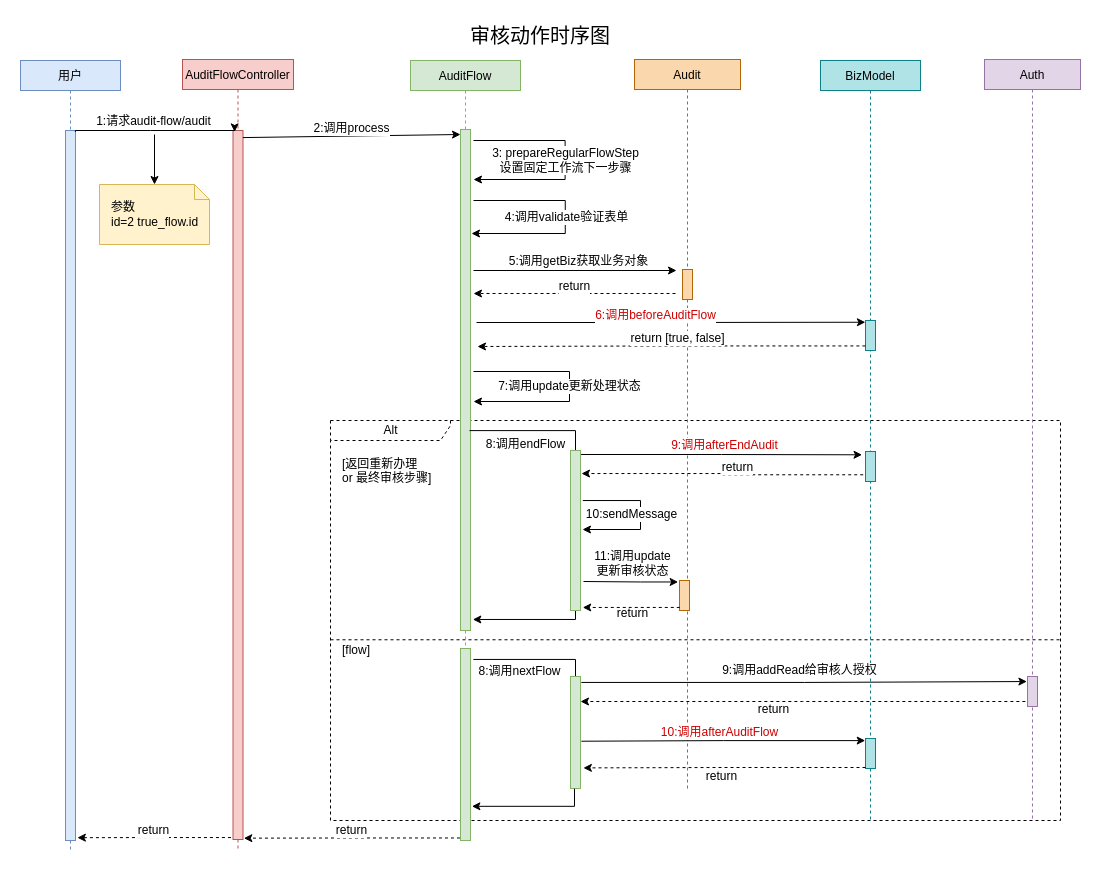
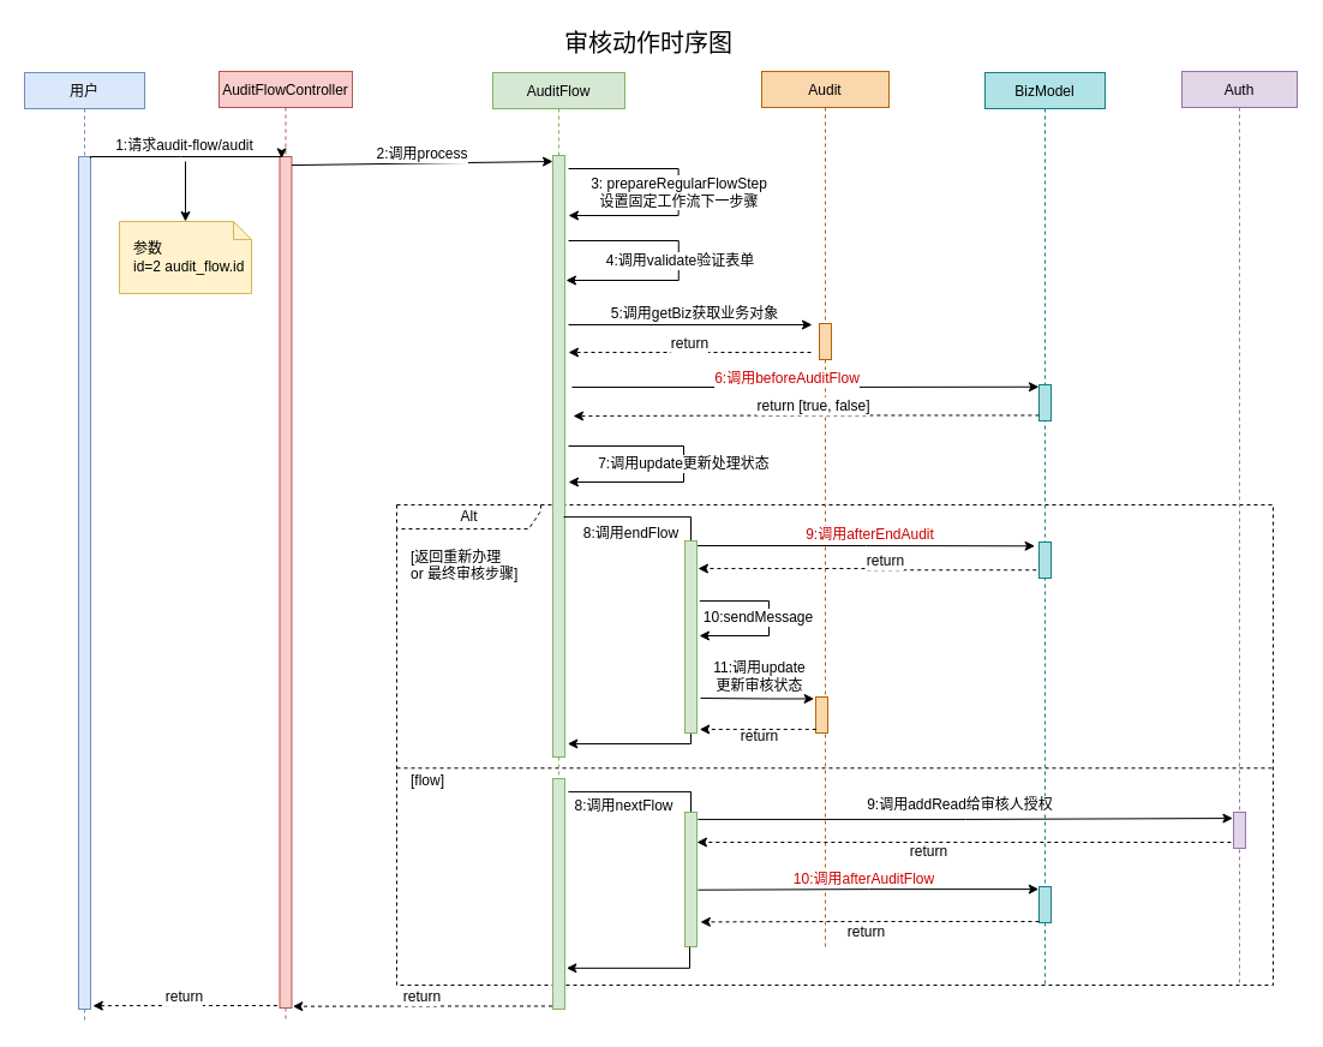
- <mxCell id="18" value="参数&lt;br&gt;id=2 true_flow.id" style="shape=note;size=15;align=left;spacingLeft=10;html=1;whiteSpace=wrap;fillColor=#fff2cc;strokeColor=#d6b656;" parent="1" vertex="1"><mxGeometry x="99" y="184" width="110" height="60" as="geometry" /></mxCell>
+ <mxCell id="18" value="参数&lt;br&gt;id=2 audit_flow.id" style="shape=note;size=15;align=left;spacingLeft=10;html=1;whiteSpace=wrap;fillColor=#fff2cc;strokeColor=#d6b656;" parent="1" vertex="1"><mxGeometry x="99" y="184" width="110" height="60" as="geometry" /></mxCell>
